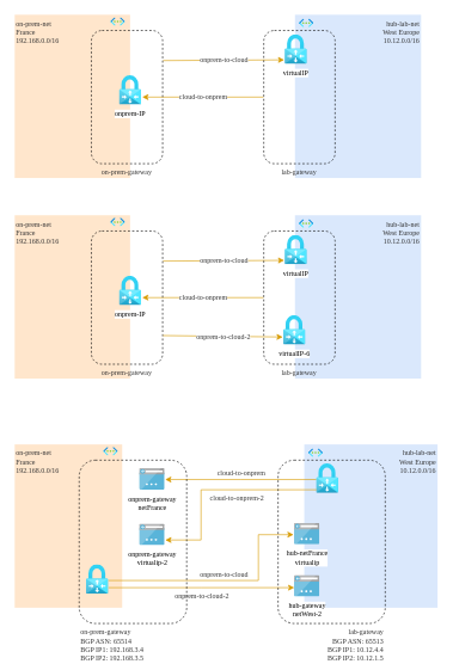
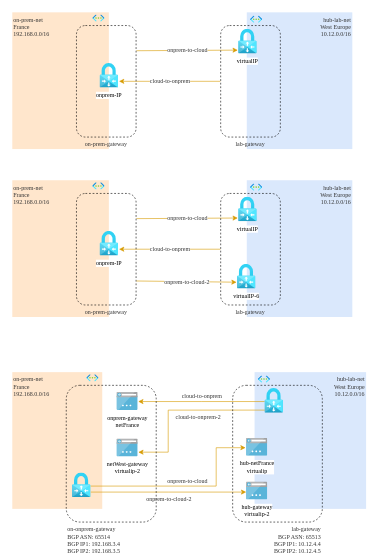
- <mxCell id="20" value="onprem-gateway&lt;br&gt;virtualip-2" style="sketch=0;aspect=fixed;html=1;points=[];align=center;image;fontSize=10;image=img/lib/mscae/App_Service_IPAddress.svg;fontFamily=Verdana;" parent="1" vertex="1"><mxGeometry x="194" y="731" width="35.71" height="30" as="geometry" /></mxCell>
+ <mxCell id="20" value="netWest-gateway&lt;br&gt;virtualip-2" style="sketch=0;aspect=fixed;html=1;points=[];align=center;image;fontSize=10;image=img/lib/mscae/App_Service_IPAddress.svg;fontFamily=Verdana;" parent="1" vertex="1"><mxGeometry x="194" y="731" width="35.71" height="30" as="geometry" /></mxCell>
- <mxCell id="24" value="hub-gateway&lt;br&gt;netWest-2" style="sketch=0;aspect=fixed;html=1;points=[];align=center;image;fontSize=10;image=img/lib/mscae/App_Service_IPAddress.svg;fontFamily=Verdana;" parent="1" vertex="1"><mxGeometry x="410.05" y="803" width="35.71" height="30" as="geometry" /></mxCell>
+ <mxCell id="24" value="hub-gateway&lt;br&gt;virtualip-2" style="sketch=0;aspect=fixed;html=1;points=[];align=center;image;fontSize=10;image=img/lib/mscae/App_Service_IPAddress.svg;fontFamily=Verdana;" parent="1" vertex="1"><mxGeometry x="410.05" y="803" width="35.71" height="30" as="geometry" /></mxCell>
- <mxCell id="28" value="on-prem-gateway&lt;br&gt;BGP ASN: 65514&lt;br&gt;BGP IP1: 192.168.3.4&lt;br&gt;BGP IP2: 192.168.3.5" style="rounded=1;whiteSpace=wrap;html=1;fontFamily=Verdana;fontSize=10;fontColor=#333333;fillColor=none;dashed=1;labelPosition=center;verticalLabelPosition=bottom;align=left;verticalAlign=top;" parent="1" vertex="1"><mxGeometry x="110" y="642" width="150" height="228" as="geometry" /></mxCell>
+ <mxCell id="28" value="on-onprem-gateway&lt;br&gt;BGP ASN: 65514&lt;br&gt;BGP IP1: 192.168.3.4&lt;br&gt;BGP IP2: 192.168.3.5" style="rounded=1;whiteSpace=wrap;html=1;fontFamily=Verdana;fontSize=10;fontColor=#333333;fillColor=none;dashed=1;labelPosition=center;verticalLabelPosition=bottom;align=left;verticalAlign=top;" parent="1" vertex="1"><mxGeometry x="110" y="642" width="150" height="228" as="geometry" /></mxCell>
- <mxCell id="29" value="lab-gateway&lt;br&gt;BGP ASN: 65513&lt;br&gt;BGP IP1: 10.12.4.4&lt;br&gt;BGP IP2: 10.12.1.5" style="rounded=1;whiteSpace=wrap;html=1;fontFamily=Verdana;fontSize=10;fontColor=#333333;fillColor=none;dashed=1;labelPosition=center;verticalLabelPosition=bottom;align=right;verticalAlign=top;" parent="1" vertex="1"><mxGeometry x="387.49" y="642" width="149.51" height="228" as="geometry" /></mxCell>
+ <mxCell id="29" value="lab-gateway&lt;br&gt;BGP ASN: 65513&lt;br&gt;BGP IP1: 10.12.4.4&lt;br&gt;BGP IP2: 10.12.4.5" style="rounded=1;whiteSpace=wrap;html=1;fontFamily=Verdana;fontSize=10;fontColor=#333333;fillColor=none;dashed=1;labelPosition=center;verticalLabelPosition=bottom;align=right;verticalAlign=top;" parent="1" vertex="1"><mxGeometry x="387.49" y="642" width="149.51" height="228" as="geometry" /></mxCell>
